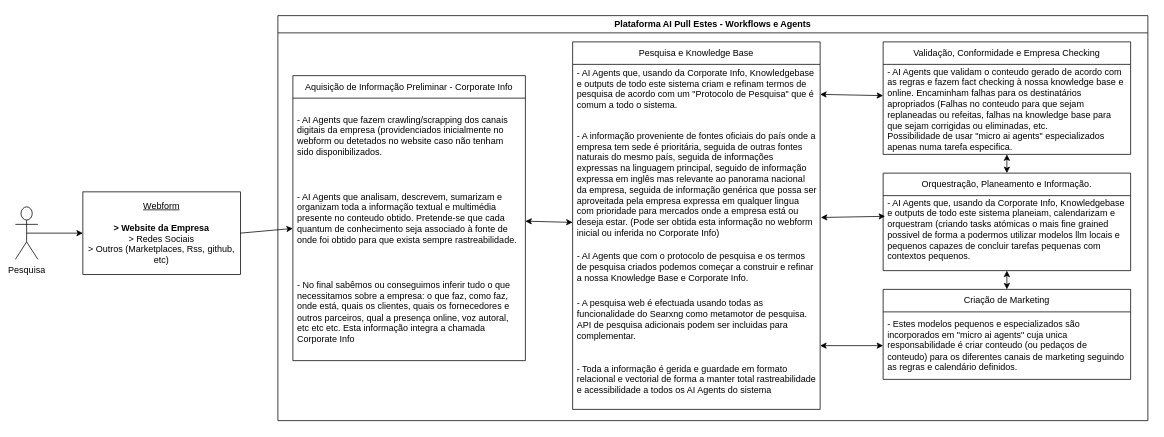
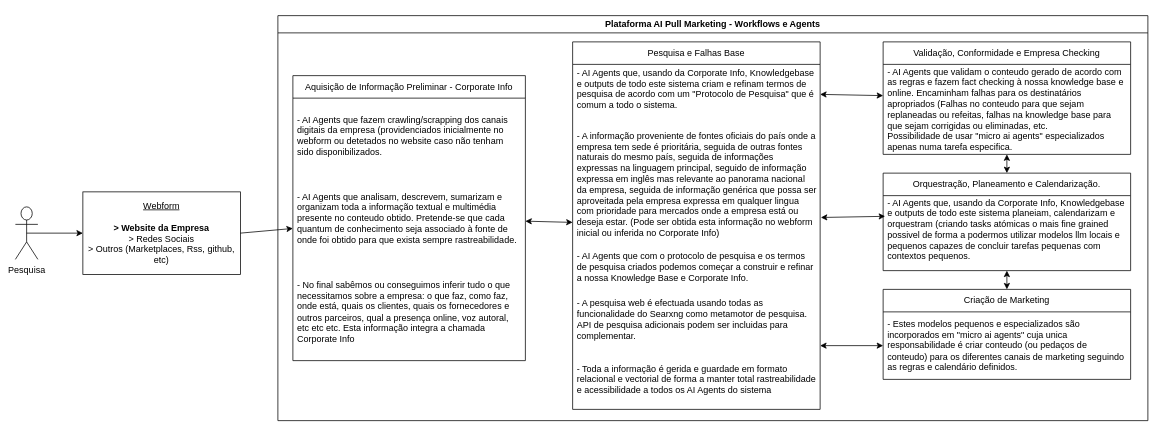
- <mxCell id="2" value="Plataforma AI Pull Estes - Workflows e Agents" style="swimlane;whiteSpace=wrap;html=1;" vertex="1" parent="1"><mxGeometry x="370" y="20" width="1160" height="540" as="geometry" /></mxCell>
+ <mxCell id="2" value="Plataforma AI Pull Marketing - Workflows e Agents" style="swimlane;whiteSpace=wrap;html=1;" vertex="1" parent="1"><mxGeometry x="370" y="20" width="1160" height="540" as="geometry" /></mxCell>
- <mxCell id="7" value="Pesquisa e Knowledge Base" style="swimlane;fontStyle=0;childLayout=stackLayout;horizontal=1;startSize=30;horizontalStack=0;resizeParent=1;resizeParentMax=0;resizeLast=0;collapsible=1;marginBottom=0;whiteSpace=wrap;html=1;" vertex="1" parent="2"><mxGeometry x="393" y="35" width="330" height="490" as="geometry" /></mxCell>
+ <mxCell id="7" value="Pesquisa e Falhas Base" style="swimlane;fontStyle=0;childLayout=stackLayout;horizontal=1;startSize=30;horizontalStack=0;resizeParent=1;resizeParentMax=0;resizeLast=0;collapsible=1;marginBottom=0;whiteSpace=wrap;html=1;" vertex="1" parent="2"><mxGeometry x="393" y="35" width="330" height="490" as="geometry" /></mxCell>
- <mxCell id="14" value="Orquestração, Planeamento e Informação." style="swimlane;fontStyle=0;childLayout=stackLayout;horizontal=1;startSize=30;horizontalStack=0;resizeParent=1;resizeParentMax=0;resizeLast=0;collapsible=1;marginBottom=0;whiteSpace=wrap;html=1;" vertex="1" parent="2"><mxGeometry x="807" y="210" width="330" height="130" as="geometry" /></mxCell>
+ <mxCell id="14" value="Orquestração, Planeamento e Calendarização." style="swimlane;fontStyle=0;childLayout=stackLayout;horizontal=1;startSize=30;horizontalStack=0;resizeParent=1;resizeParentMax=0;resizeLast=0;collapsible=1;marginBottom=0;whiteSpace=wrap;html=1;" vertex="1" parent="2"><mxGeometry x="807" y="210" width="330" height="130" as="geometry" /></mxCell>
